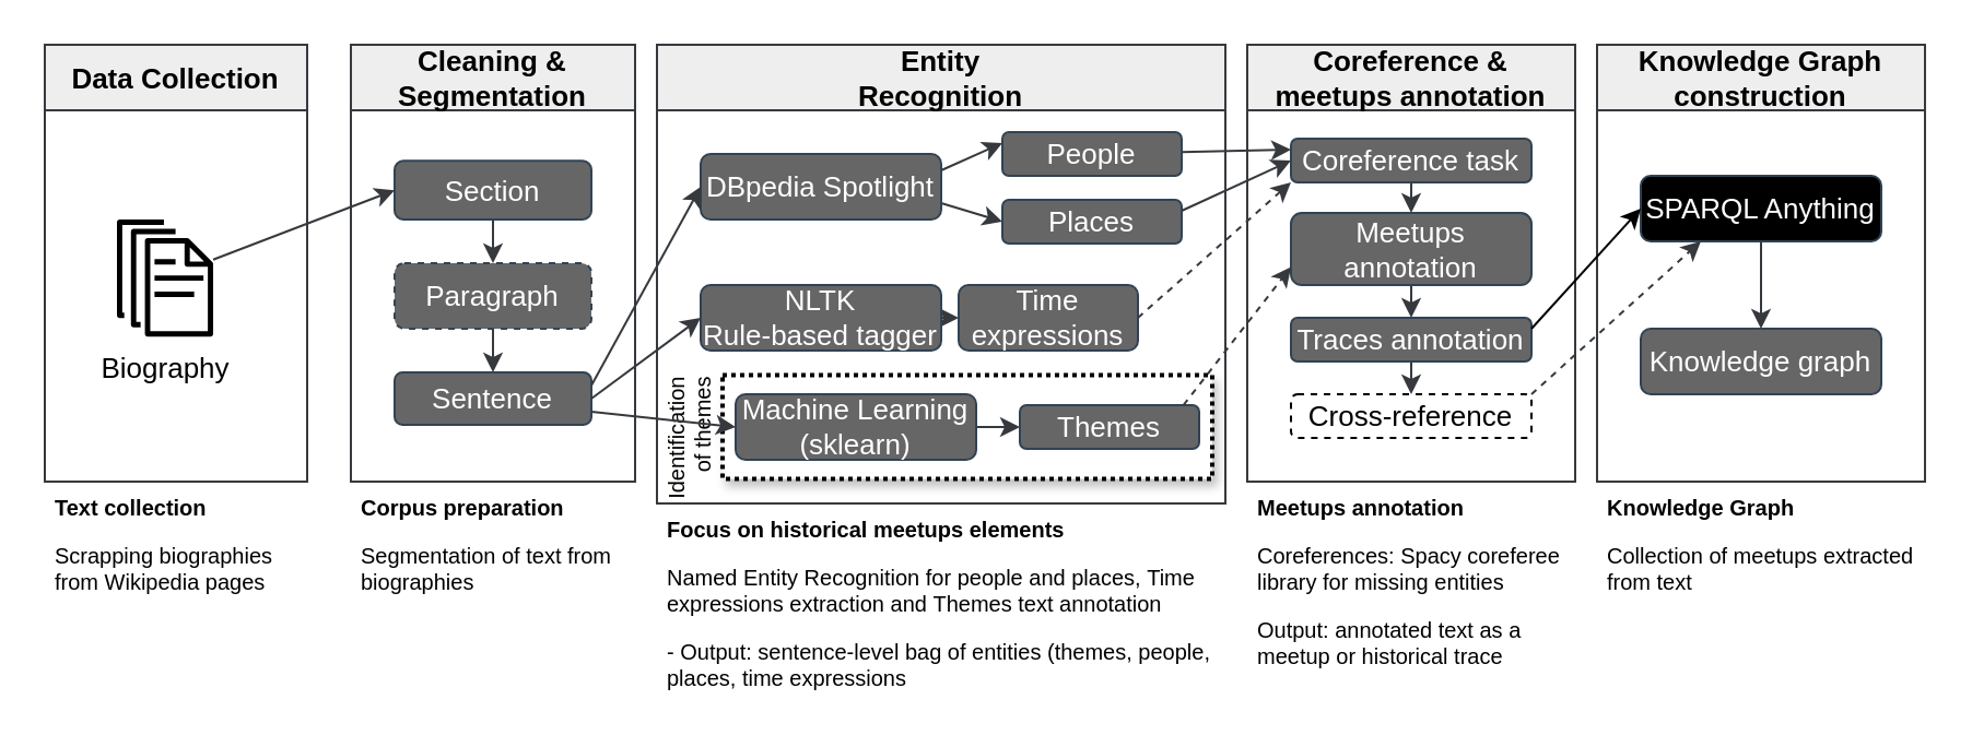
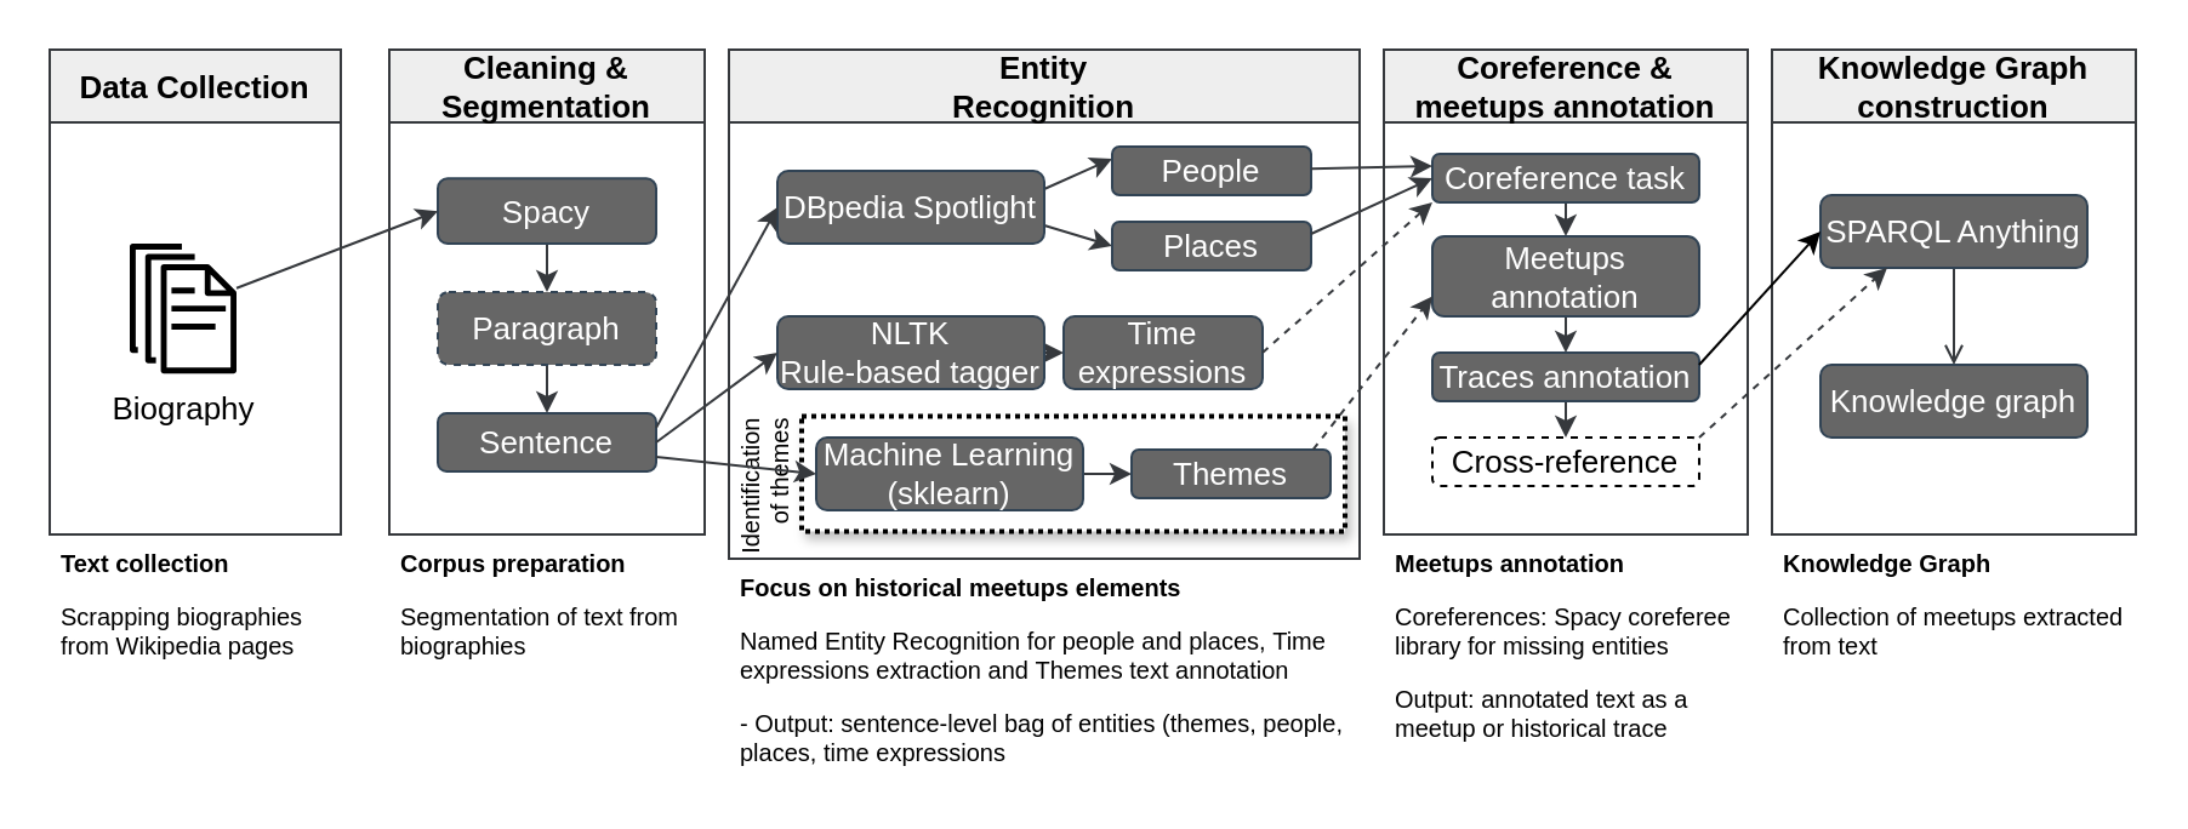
- <mxCell id="7" value="Section" style="rounded=1;whiteSpace=wrap;html=1;fontSize=13;fillColor=#666666;strokeColor=#314354;fontColor=#ffffff;" parent="5" vertex="1"><mxGeometry x="20" y="53.18" width="90" height="26.82" as="geometry" /></mxCell>
+ <mxCell id="7" value="Spacy" style="rounded=1;whiteSpace=wrap;html=1;fontSize=13;fillColor=#666666;strokeColor=#314354;fontColor=#ffffff;" parent="5" vertex="1"><mxGeometry x="20" y="53.18" width="90" height="26.82" as="geometry" /></mxCell>
- <mxCell id="34" value="SPARQL Anything" style="rounded=1;whiteSpace=wrap;html=1;fillColor=#000000;strokeColor=#314354;fontSize=13;fontColor=#ffffff;" parent="32" vertex="1"><mxGeometry x="20" y="60" width="110" height="30" as="geometry" /></mxCell>
+ <mxCell id="34" value="SPARQL Anything" style="rounded=1;whiteSpace=wrap;html=1;fillColor=#666666;strokeColor=#314354;fontSize=13;fontColor=#ffffff;" parent="32" vertex="1"><mxGeometry x="20" y="60" width="110" height="30" as="geometry" /></mxCell>
- <mxCell id="33" style="edgeStyle=none;rounded=0;orthogonalLoop=1;jettySize=auto;html=1;fontSize=13;fillColor=#eeeeee;strokeColor=#36393d;" parent="32" source="34" target="35" edge="1"><mxGeometry relative="1" as="geometry" /></mxCell>
+ <mxCell id="33" style="edgeStyle=none;rounded=0;orthogonalLoop=1;jettySize=auto;html=1;fontSize=13;fillColor=#eeeeee;strokeColor=#36393d;endArrow=open;" parent="32" source="34" target="35" edge="1"><mxGeometry relative="1" as="geometry" /></mxCell>
